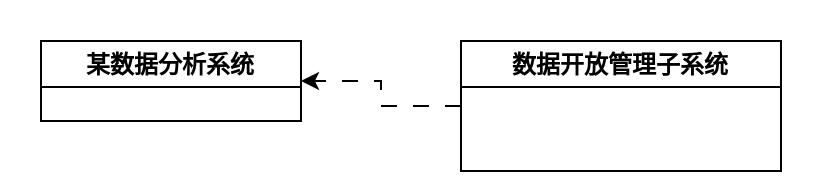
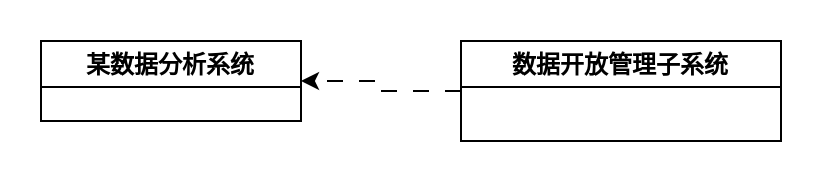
- <mxCell id="4" value="数据开放管理子系统" style="swimlane;" vertex="1" parent="1"><mxGeometry x="230" y="20" width="160" height="65" as="geometry" /></mxCell>
+ <mxCell id="4" value="数据开放管理子系统" style="swimlane;" vertex="1" parent="1"><mxGeometry x="230" y="20" width="160" height="50" as="geometry" /></mxCell>
